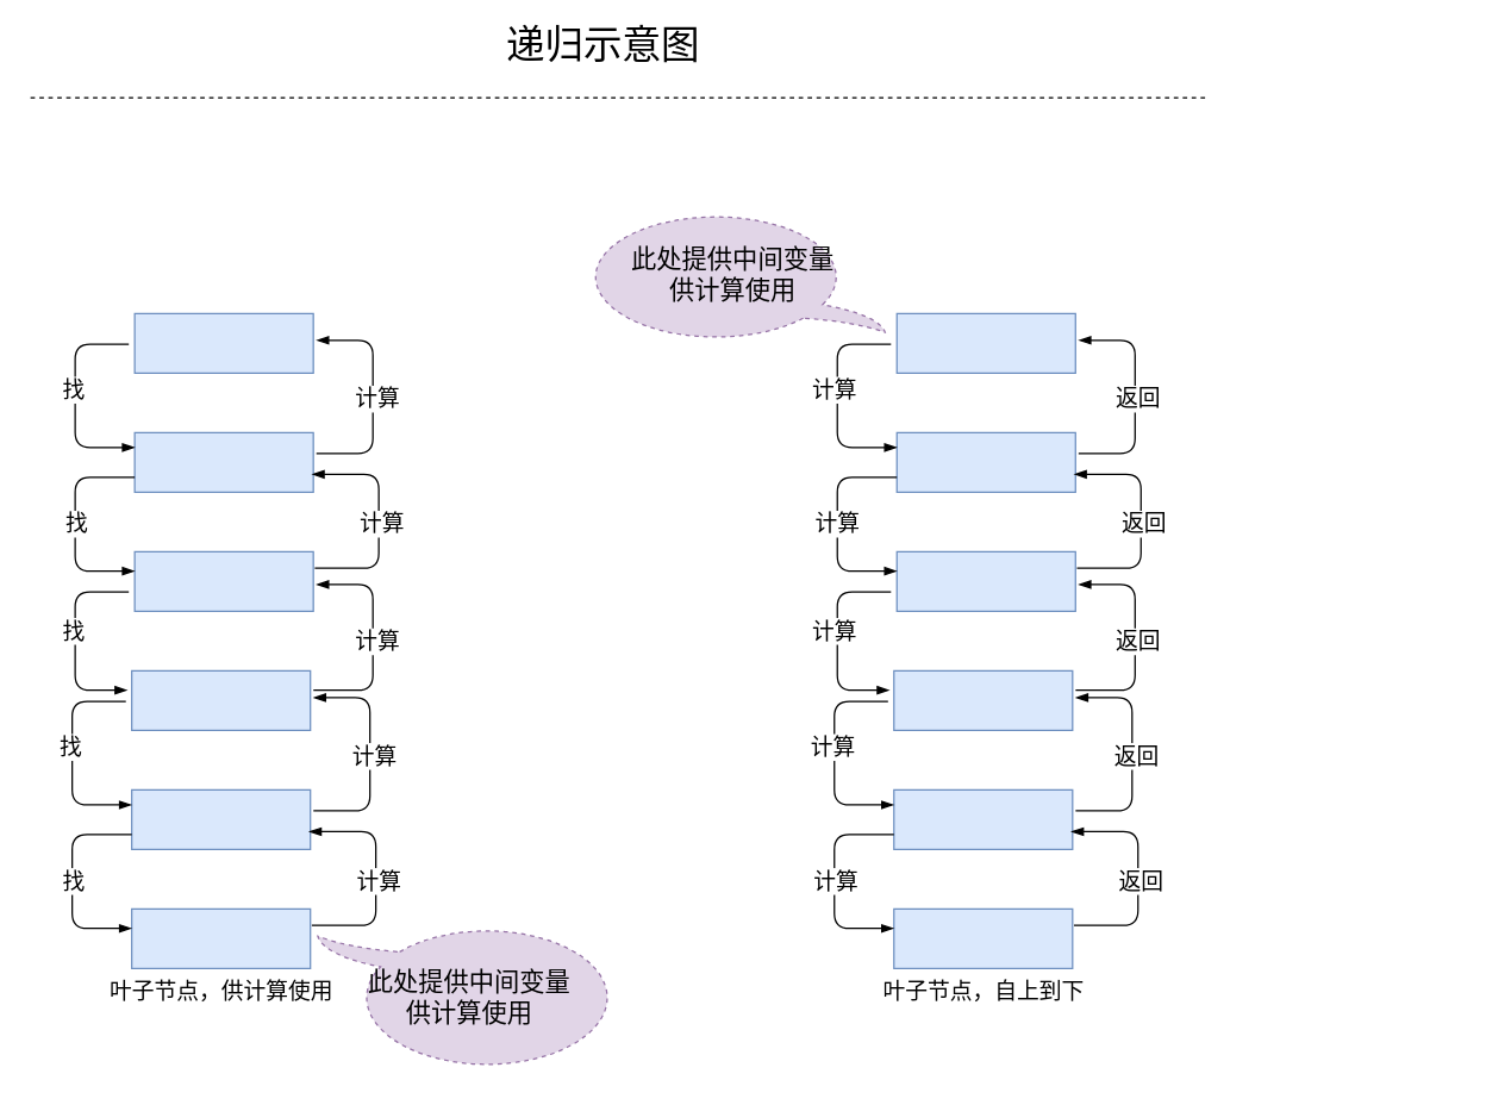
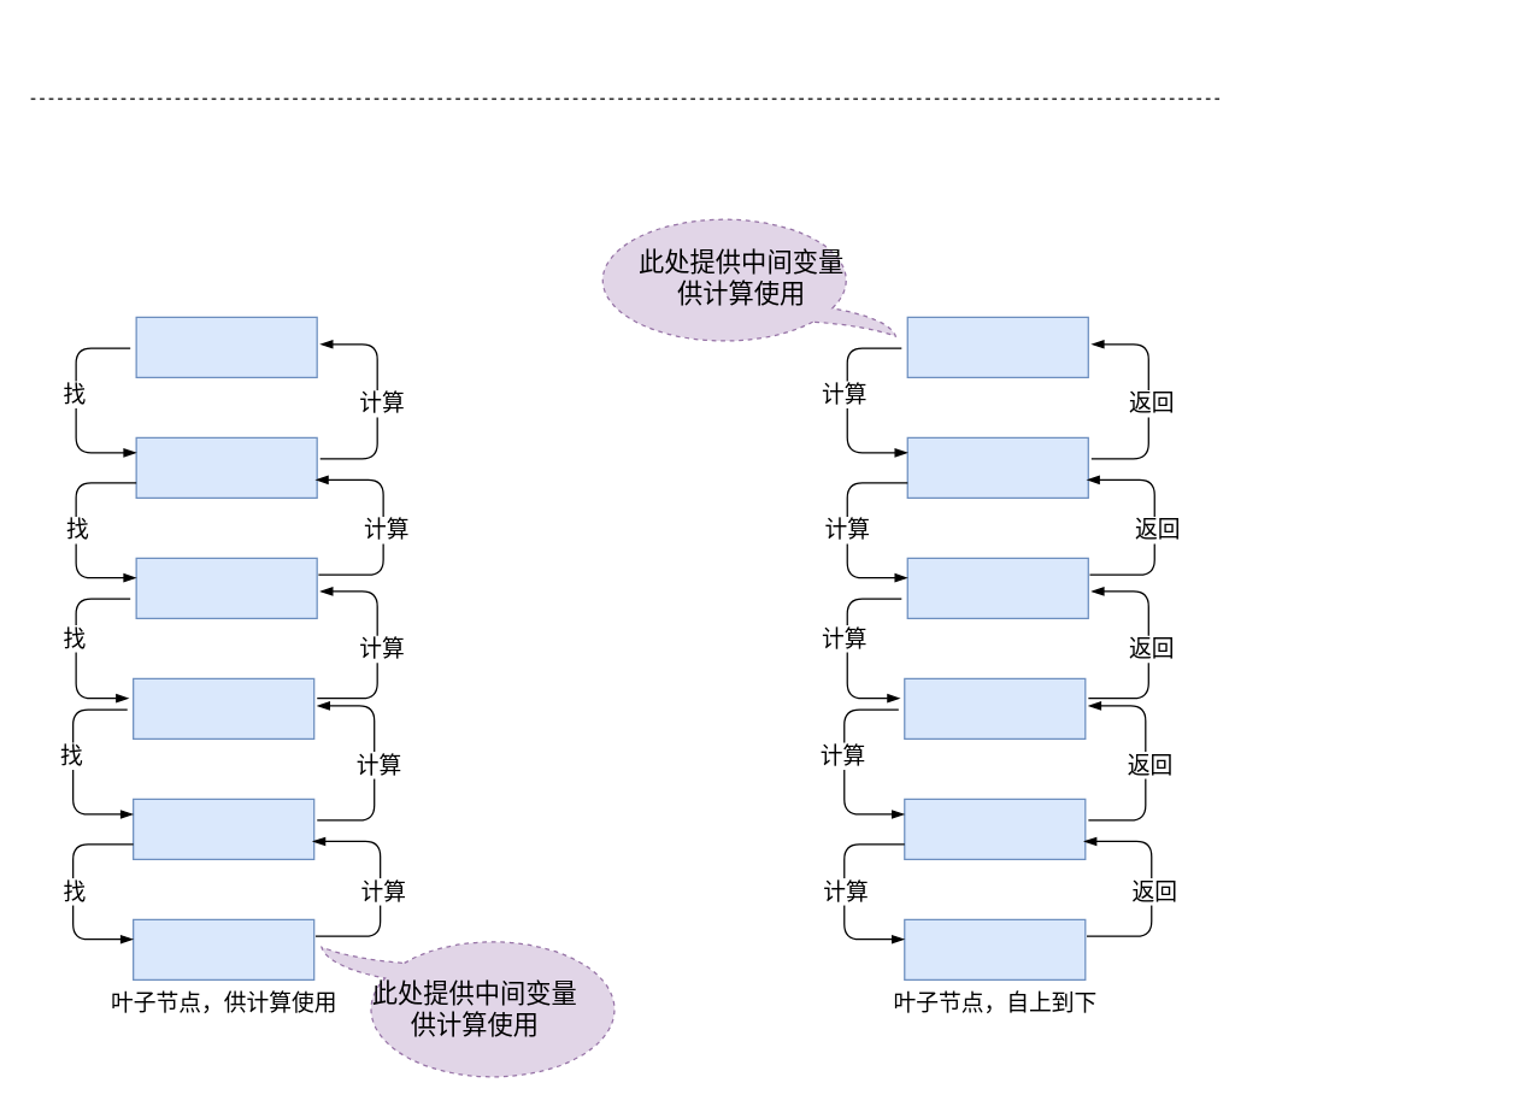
- <mxCell id="56" value="递归示意图" style="text;html=1;strokeColor=none;fillColor=none;align=center;verticalAlign=middle;whiteSpace=wrap;rounded=0;dashed=1;labelBackgroundColor=#ffffff;fontSize=26;" parent="1" vertex="1"><mxGeometry x="260" y="20" width="290" height="20" as="geometry" /></mxCell>
